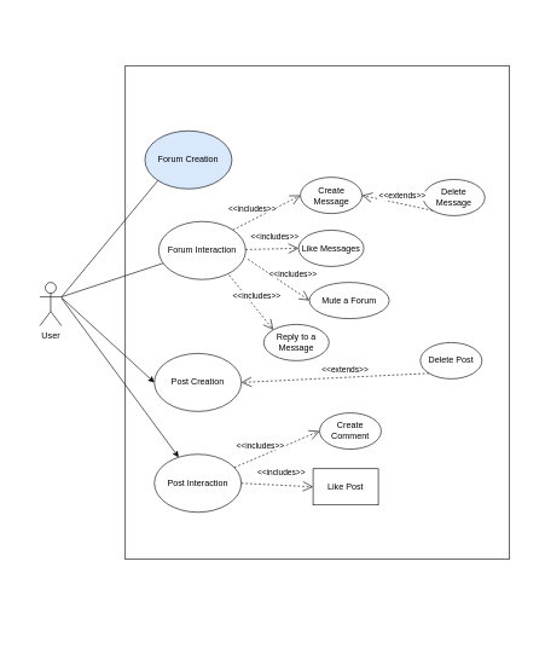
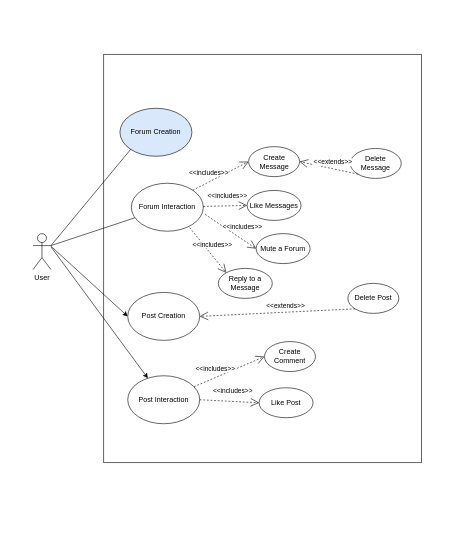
- <mxCell id="12" value="Mute a Forum" style="ellipse;whiteSpace=wrap;html=1;" parent="1" vertex="1"><mxGeometry x="426.001" y="389.002" width="110" height="50" as="geometry" /></mxCell>
+ <mxCell id="12" value="Mute a Forum" style="ellipse;whiteSpace=wrap;html=1;" parent="1" vertex="1"><mxGeometry x="426.001" y="389.002" width="90" height="50" as="geometry" /></mxCell>
- <mxCell id="24" value="Like Post" style="whiteSpace=wrap;html=1;rounded=0;" vertex="1" parent="1"><mxGeometry x="431.001" y="646.002" width="90" height="50" as="geometry" /></mxCell>
+ <mxCell id="24" value="Like Post" style="ellipse;whiteSpace=wrap;html=1;" vertex="1" parent="1"><mxGeometry x="431.001" y="646.002" width="90" height="50" as="geometry" /></mxCell>
